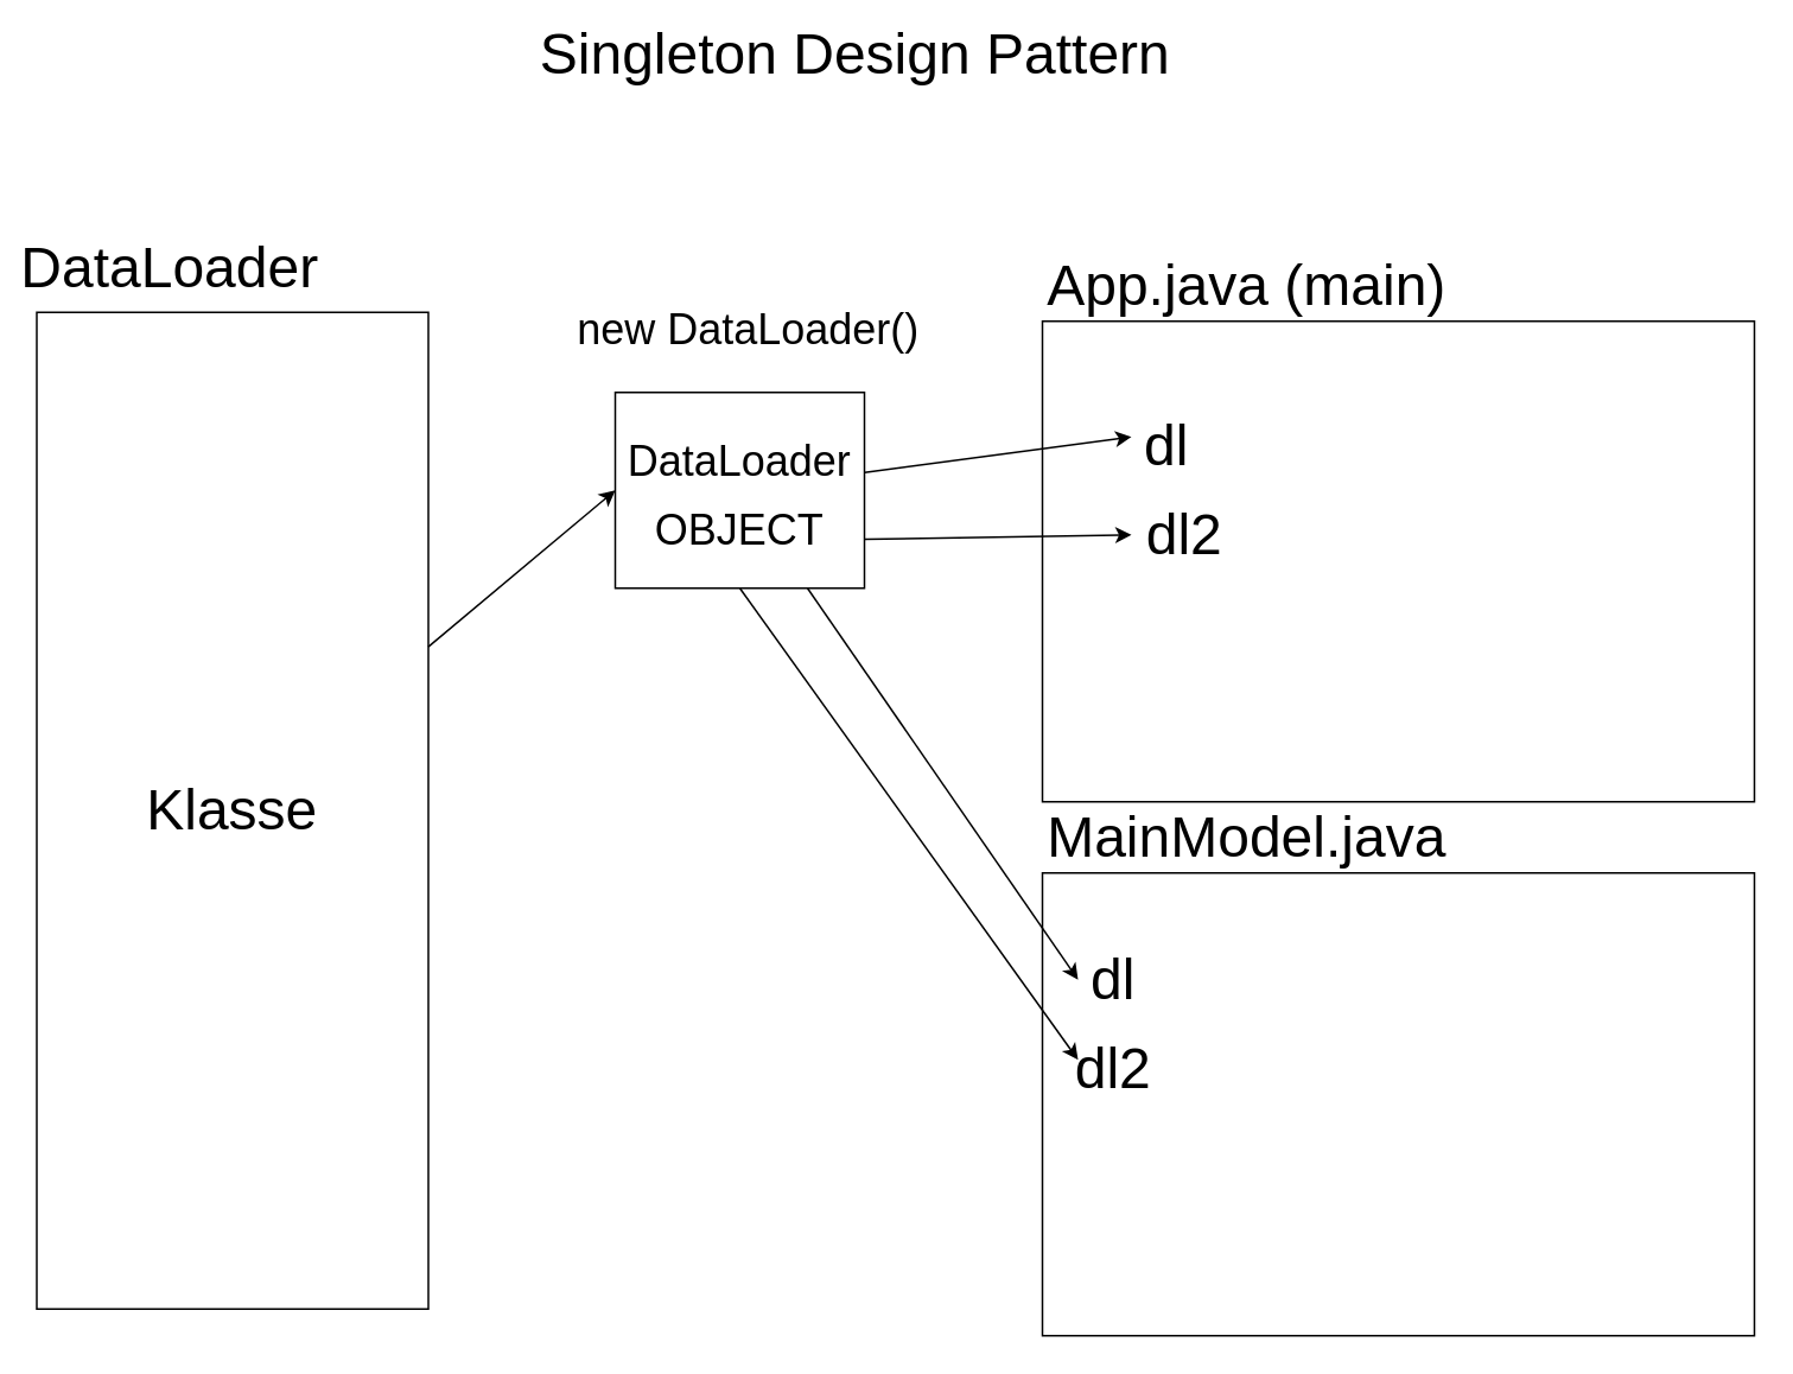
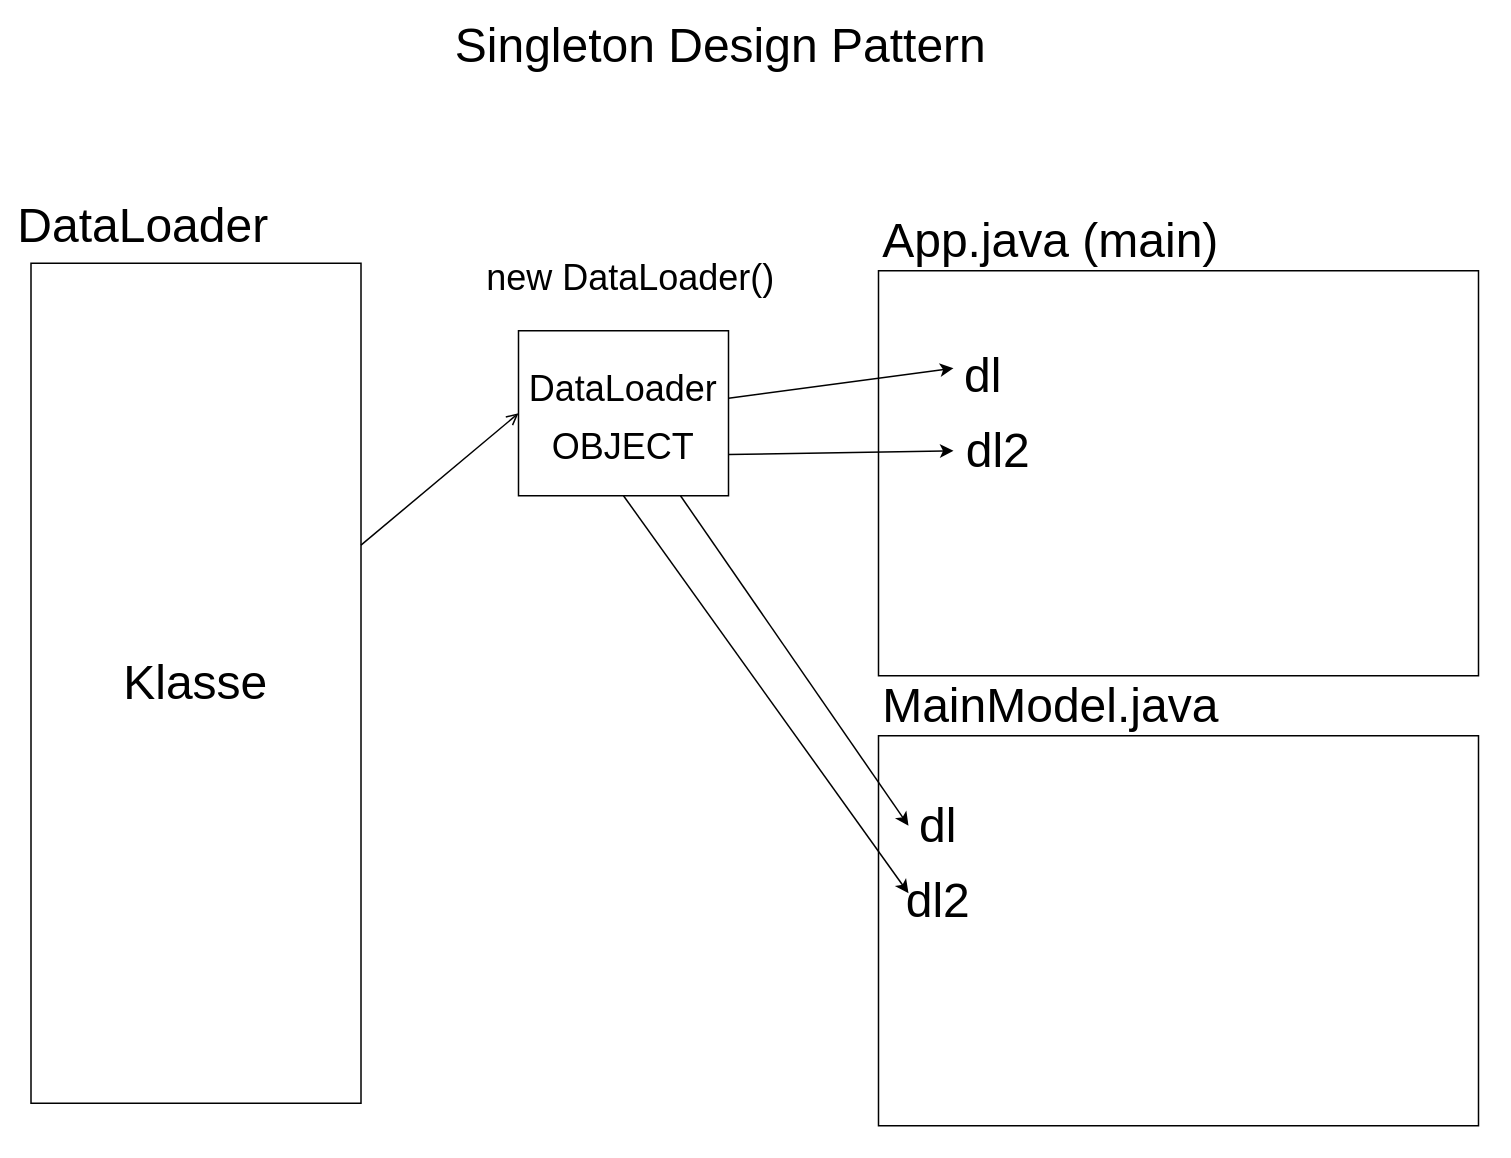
- <mxCell id="10" value="" style="endArrow=classic;html=1;fontSize=32;entryX=0;entryY=0.5;entryDx=0;entryDy=0;" edge="1" parent="1" source="3" target="9"><mxGeometry width="50" height="50" relative="1" as="geometry"><mxPoint x="445" y="440" as="sourcePoint" /><mxPoint x="495" y="390" as="targetPoint" /></mxGeometry></mxCell>
+ <mxCell id="10" value="" style="endArrow=open;html=1;fontSize=32;entryX=0;entryY=0.5;entryDx=0;entryDy=0;" edge="1" parent="1" source="3" target="9"><mxGeometry width="50" height="50" relative="1" as="geometry"><mxPoint x="445" y="440" as="sourcePoint" /><mxPoint x="495" y="390" as="targetPoint" /></mxGeometry></mxCell>
